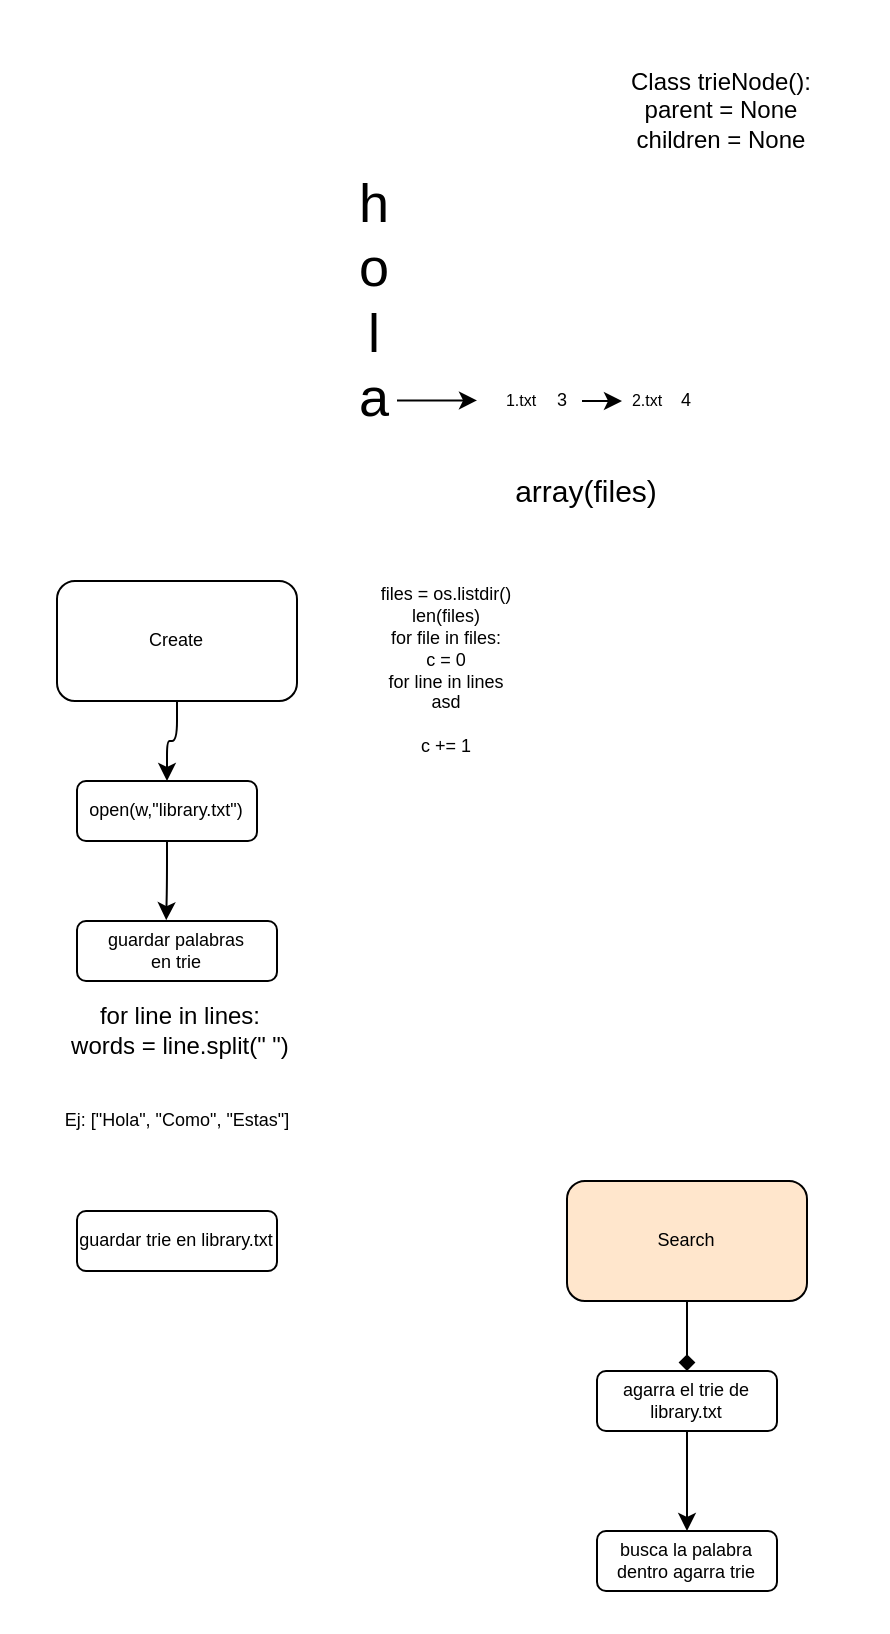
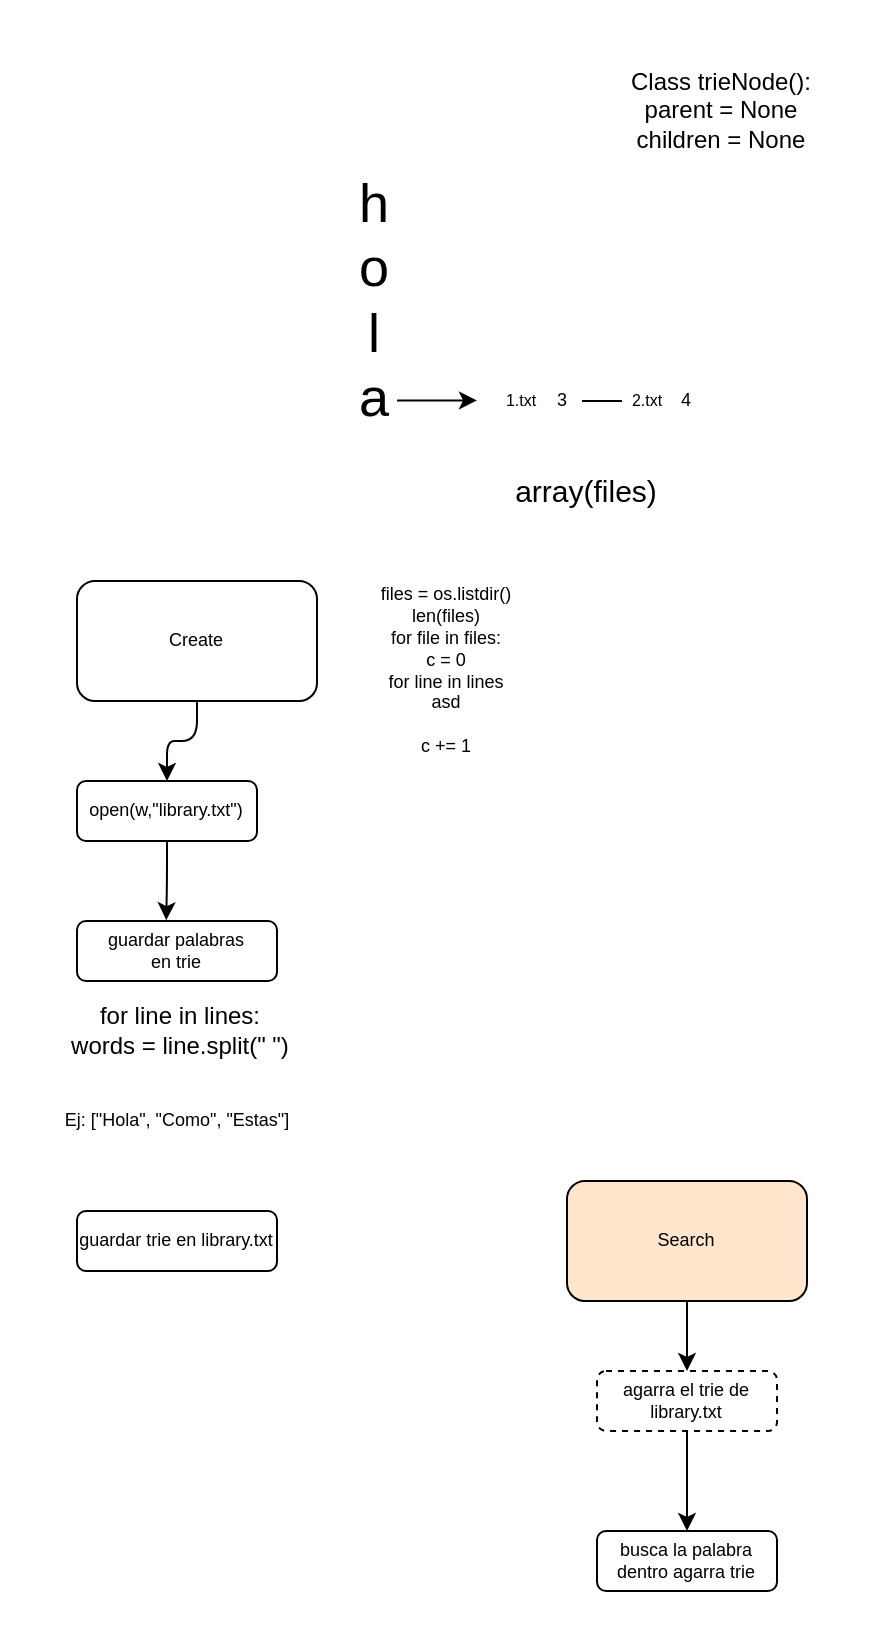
- <mxCell id="6" style="edgeStyle=orthogonalEdgeStyle;orthogonalLoop=1;jettySize=auto;html=1;fontSize=9;" edge="1" parent="1" source="7" target="8"><mxGeometry relative="1" as="geometry" /></mxCell>
+ <mxCell id="6" style="edgeStyle=orthogonalEdgeStyle;orthogonalLoop=1;jettySize=auto;html=1;fontSize=9;endArrow=none;" edge="1" parent="1" source="7" target="8"><mxGeometry relative="1" as="geometry" /></mxCell>
- <mxCell id="12" value="Create" style="whiteSpace=wrap;html=1;fontSize=9;rounded=1;" vertex="1" parent="1"><mxGeometry x="28" y="290" width="120" height="60" as="geometry" /></mxCell>
+ <mxCell id="12" value="Create" style="whiteSpace=wrap;html=1;fontSize=9;rounded=1;" vertex="1" parent="1"><mxGeometry x="38" y="290" width="120" height="60" as="geometry" /></mxCell>
- <mxCell id="13" style="edgeStyle=orthogonalEdgeStyle;orthogonalLoop=1;jettySize=auto;html=1;exitX=0.5;exitY=1;exitDx=0;exitDy=0;entryX=0.5;entryY=0;entryDx=0;entryDy=0;endArrow=diamond;" edge="1" parent="1" source="14" target="20"><mxGeometry relative="1" as="geometry" /></mxCell>
+ <mxCell id="13" style="edgeStyle=orthogonalEdgeStyle;orthogonalLoop=1;jettySize=auto;html=1;exitX=0.5;exitY=1;exitDx=0;exitDy=0;entryX=0.5;entryY=0;entryDx=0;entryDy=0;" edge="1" parent="1" source="14" target="20"><mxGeometry relative="1" as="geometry" /></mxCell>
- <mxCell id="20" value="agarra el trie de library.txt" style="whiteSpace=wrap;html=1;fontSize=9;rounded=1;" vertex="1" parent="1"><mxGeometry x="298" y="685" width="90" height="30" as="geometry" /></mxCell>
+ <mxCell id="20" value="agarra el trie de library.txt" style="whiteSpace=wrap;html=1;fontSize=9;rounded=1;dashed=1;" vertex="1" parent="1"><mxGeometry x="298" y="685" width="90" height="30" as="geometry" /></mxCell>
